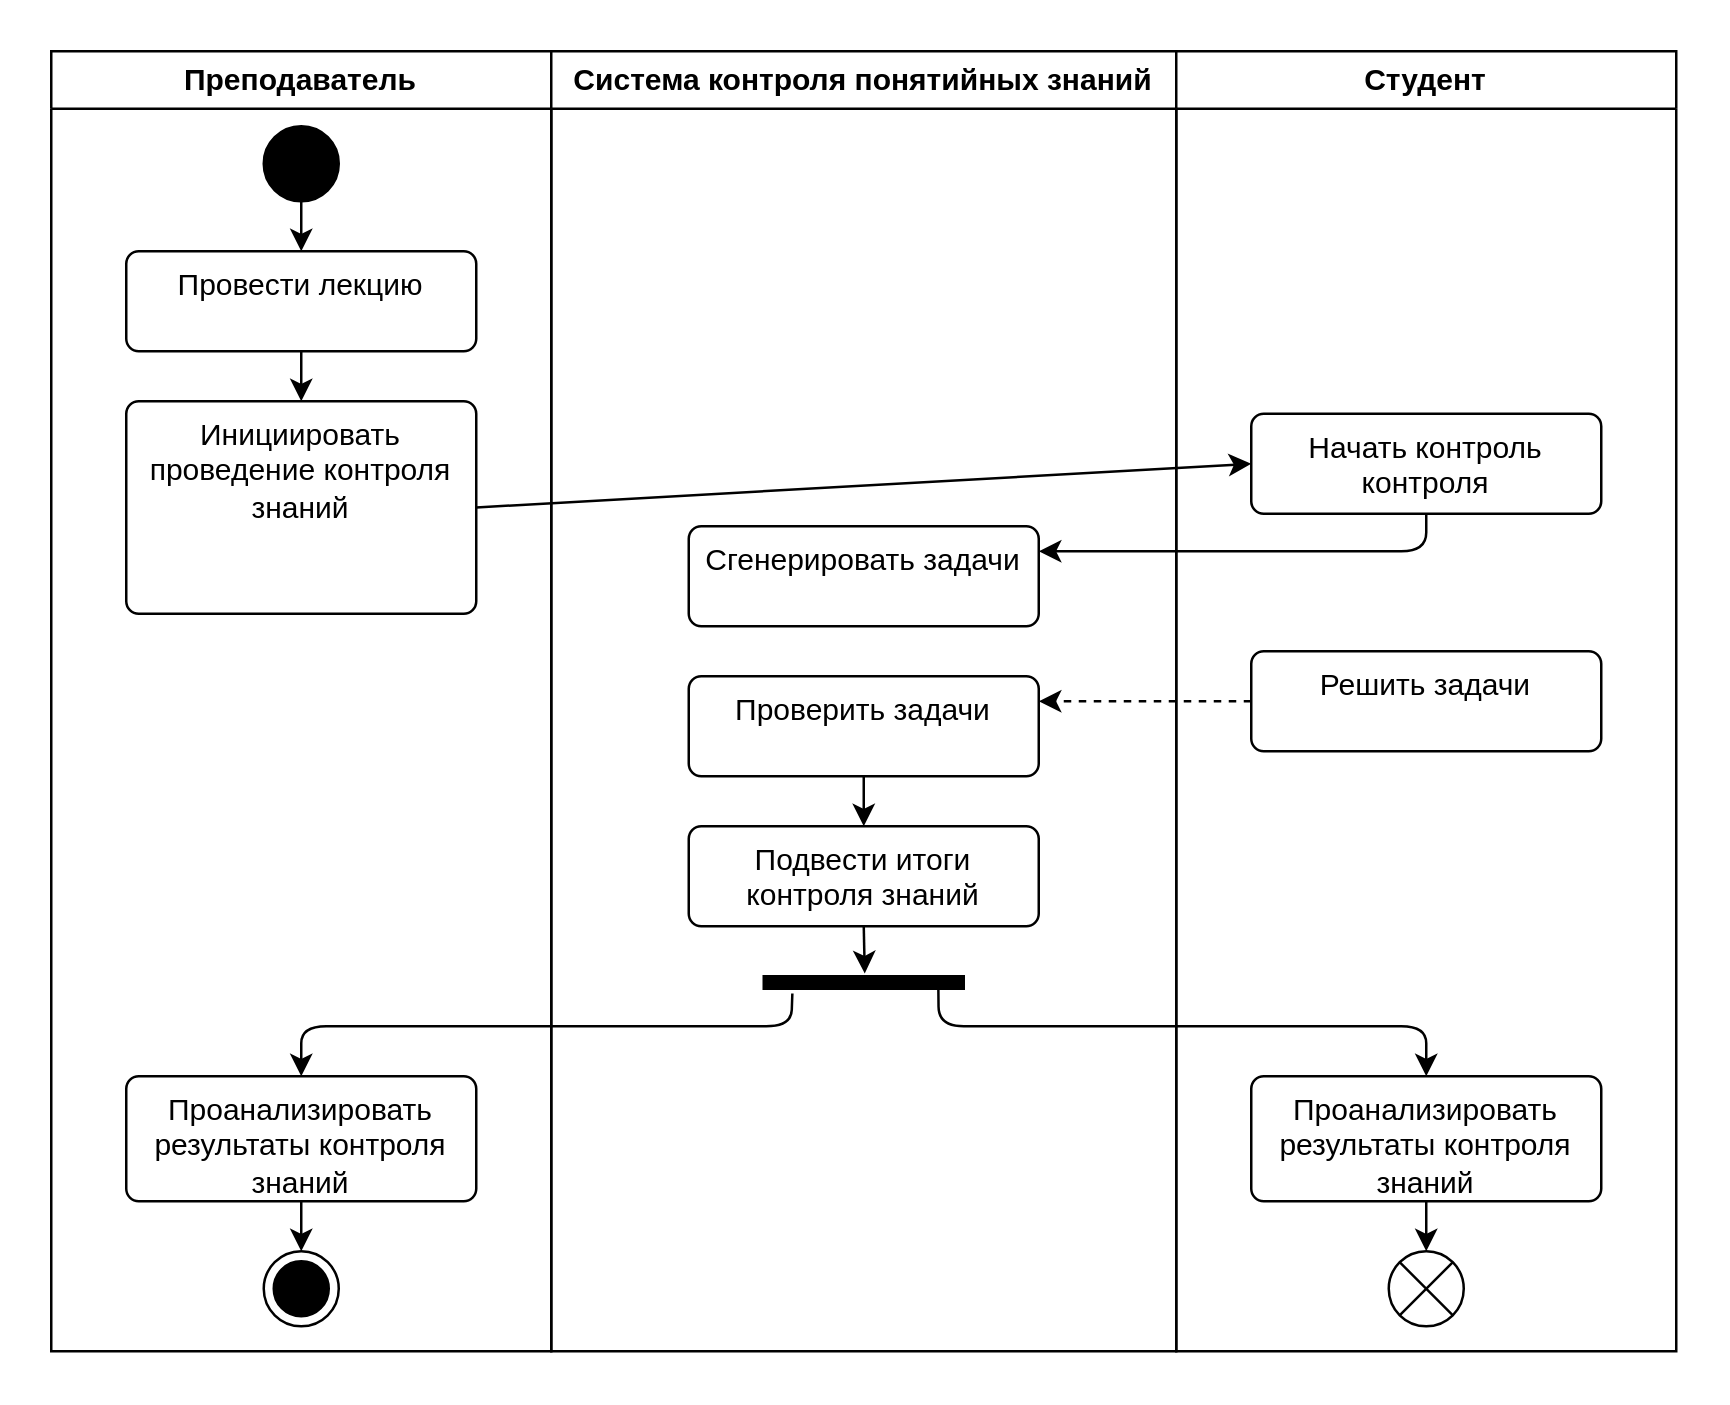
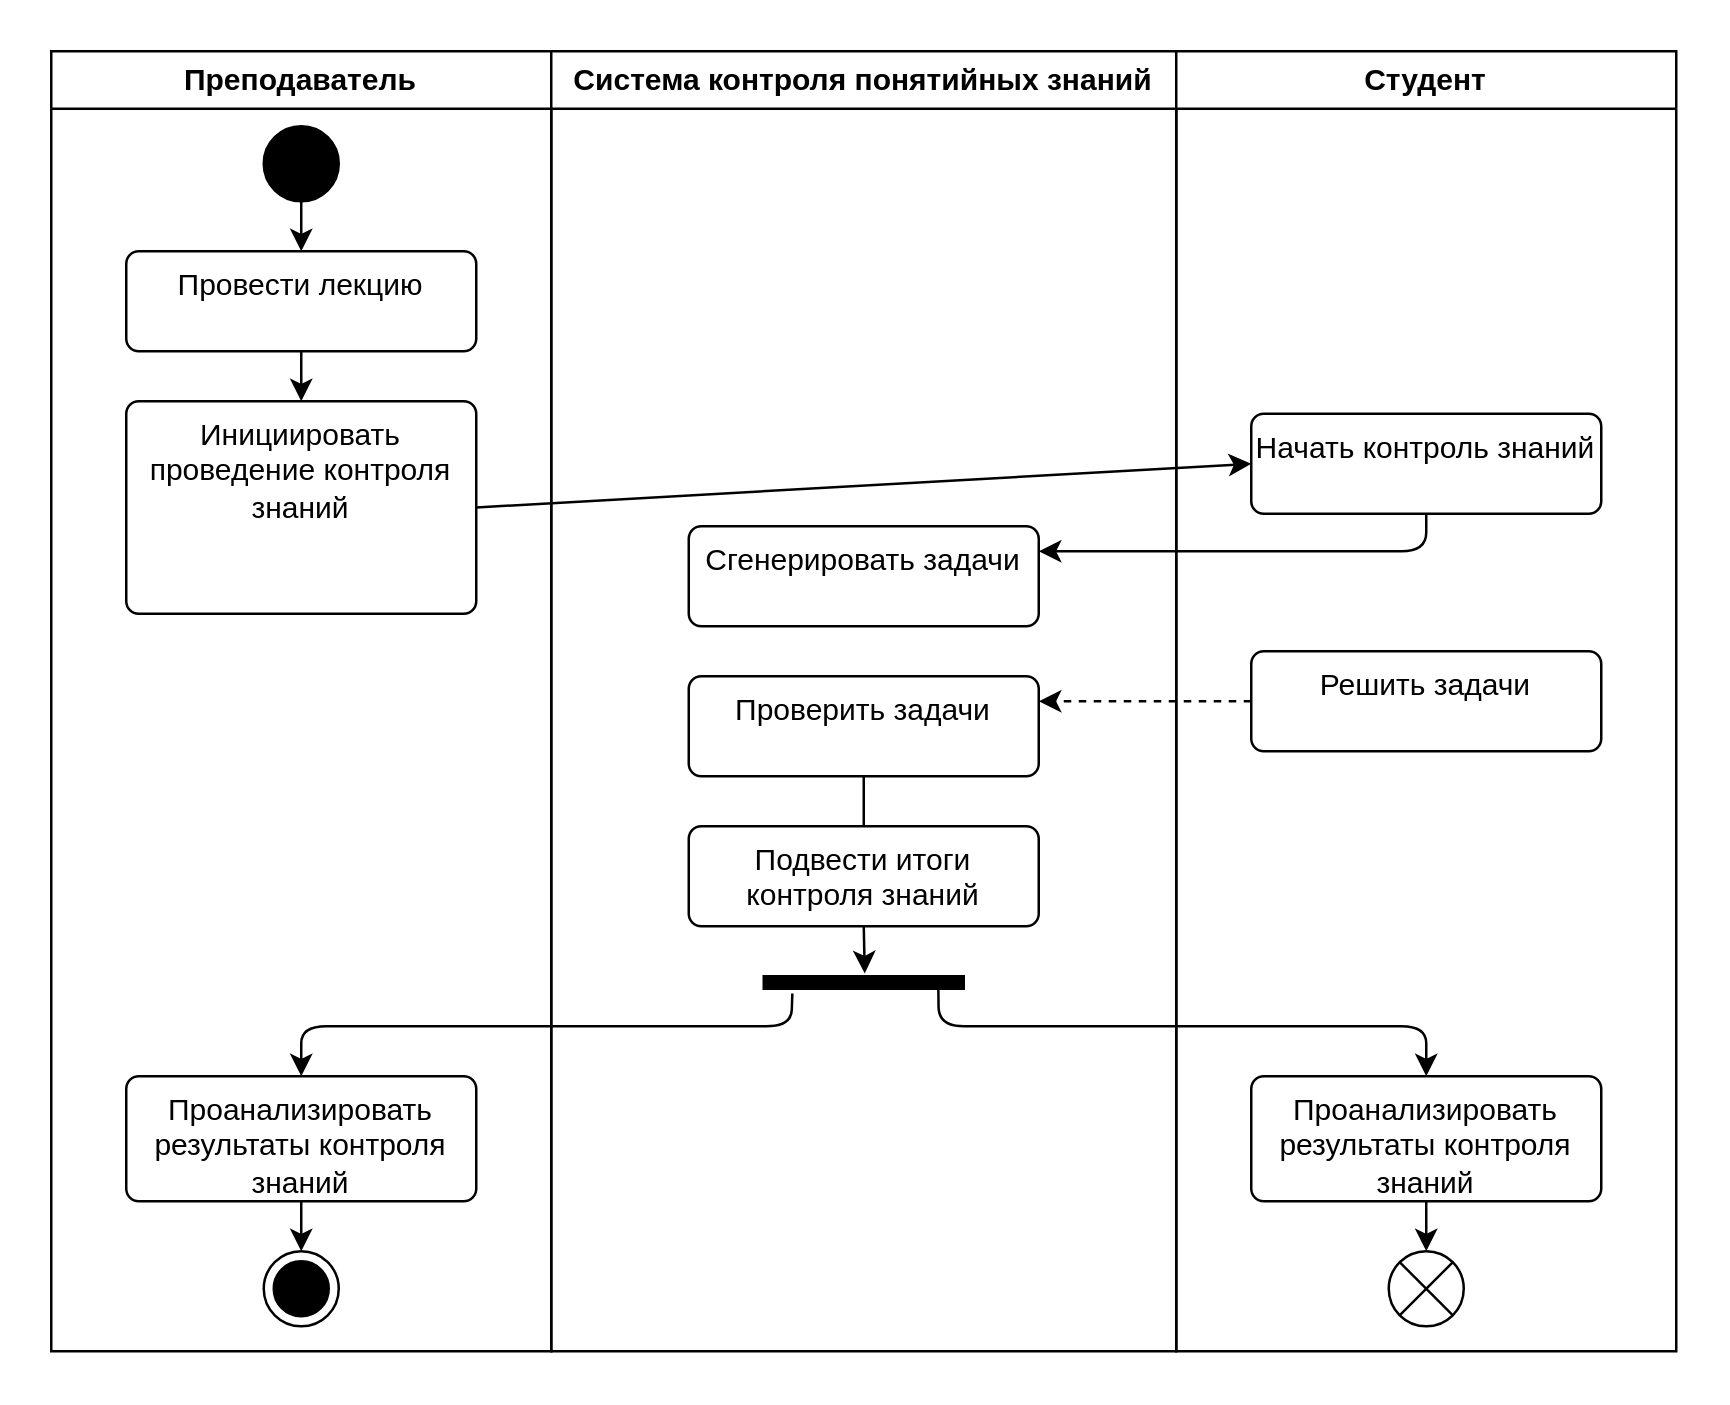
- <mxCell id="19" value="Начать контроль контроля" style="html=1;align=center;verticalAlign=top;rounded=1;absoluteArcSize=1;arcSize=10;dashed=0;whiteSpace=wrap;" parent="18" vertex="1"><mxGeometry x="30" y="145" width="140" height="40" as="geometry" /></mxCell>
+ <mxCell id="19" value="Начать контроль знаний" style="html=1;align=center;verticalAlign=top;rounded=1;absoluteArcSize=1;arcSize=10;dashed=0;whiteSpace=wrap;" parent="18" vertex="1"><mxGeometry x="30" y="145" width="140" height="40" as="geometry" /></mxCell>
- <mxCell id="15" value="" style="endArrow=classic;html=1;rounded=0;exitX=0.5;exitY=1;exitDx=0;exitDy=0;entryX=0.5;entryY=0;entryDx=0;entryDy=0;" parent="11" source="13" target="14" edge="1"><mxGeometry width="50" height="50" relative="1" as="geometry"><mxPoint x="-90" y="130" as="sourcePoint" /><mxPoint x="-90" y="150" as="targetPoint" /></mxGeometry></mxCell>
+ <mxCell id="15" value="" style="endArrow=none;html=1;rounded=0;exitX=0.5;exitY=1;exitDx=0;exitDy=0;entryX=0.5;entryY=0;entryDx=0;entryDy=0;" parent="11" source="13" target="14" edge="1"><mxGeometry width="50" height="50" relative="1" as="geometry"><mxPoint x="-90" y="130" as="sourcePoint" /><mxPoint x="-90" y="150" as="targetPoint" /></mxGeometry></mxCell>
